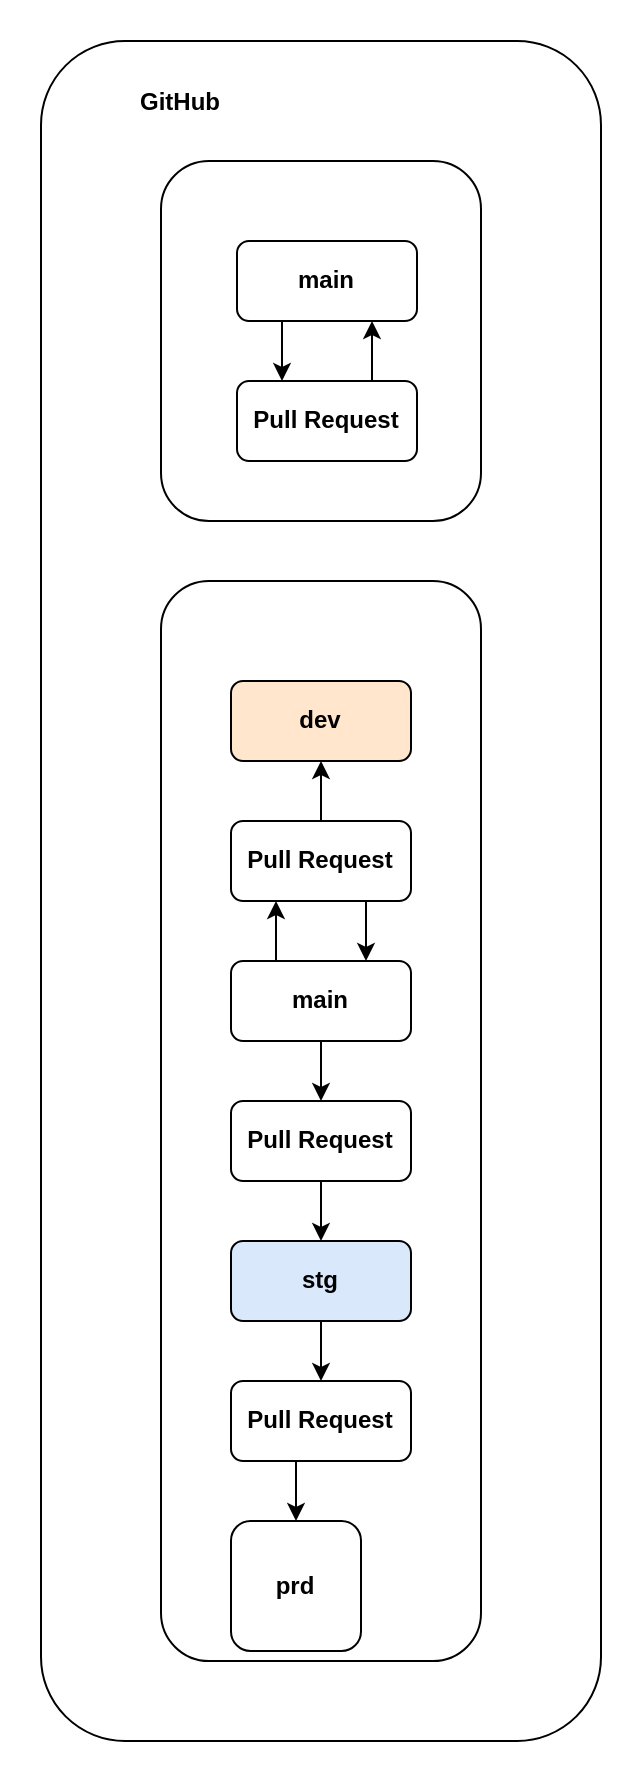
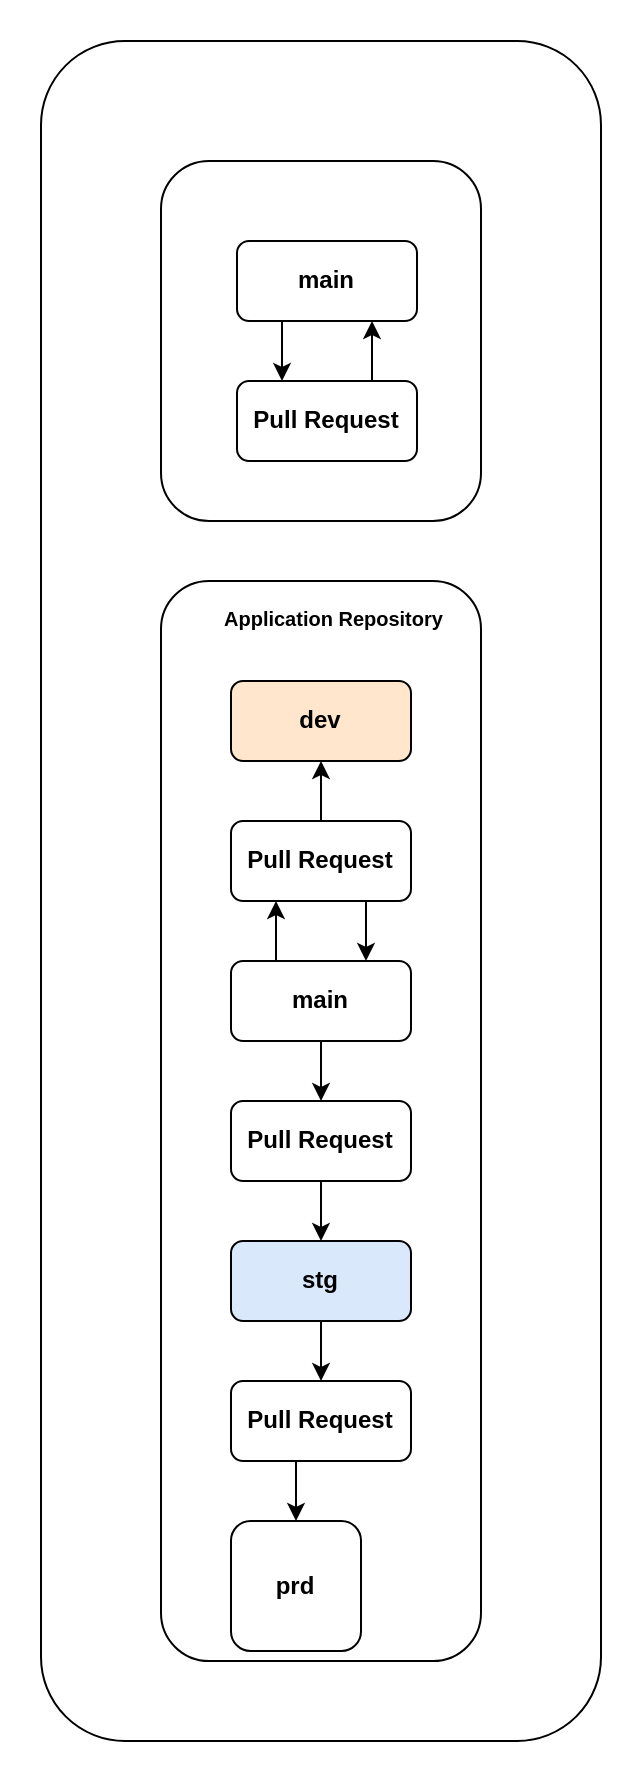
- <mxCell id="4" value="&lt;font style=&quot;font-size: 12px;&quot;&gt;GitHub&lt;/font&gt;" style="text;html=1;align=left;verticalAlign=middle;resizable=0;points=[];autosize=1;strokeColor=none;fillColor=none;fontStyle=1;fontSize=10;rounded=0;shadow=0;" vertex="1" parent="1"><mxGeometry x="68" y="36" width="60" height="30" as="geometry" /></mxCell>
+ <mxCell id="20" value="Application Repository" style="text;html=1;align=left;verticalAlign=middle;resizable=0;points=[];autosize=1;strokeColor=none;fillColor=none;fontStyle=1;fontSize=10;rounded=0;shadow=0;" vertex="1" parent="1"><mxGeometry x="110" y="294" width="120" height="30" as="geometry" /></mxCell>
